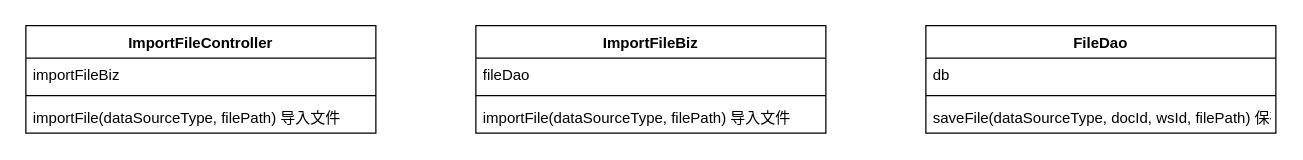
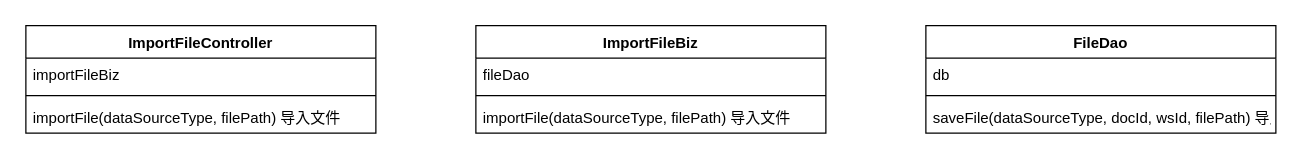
- <mxCell id="13" value="saveFile(dataSourceType, docId, wsId, filePath) 保存文件信息" style="text;strokeColor=none;fillColor=none;align=left;verticalAlign=top;spacingLeft=4;spacingRight=4;overflow=hidden;rotatable=0;points=[[0,0.5],[1,0.5]];portConstraint=eastwest;" vertex="1" parent="10"><mxGeometry y="60" width="280" height="26" as="geometry" /></mxCell>
+ <mxCell id="13" value="saveFile(dataSourceType, docId, wsId, filePath) 导入文件" style="text;strokeColor=none;fillColor=none;align=left;verticalAlign=top;spacingLeft=4;spacingRight=4;overflow=hidden;rotatable=0;points=[[0,0.5],[1,0.5]];portConstraint=eastwest;" vertex="1" parent="10"><mxGeometry y="60" width="280" height="26" as="geometry" /></mxCell>
